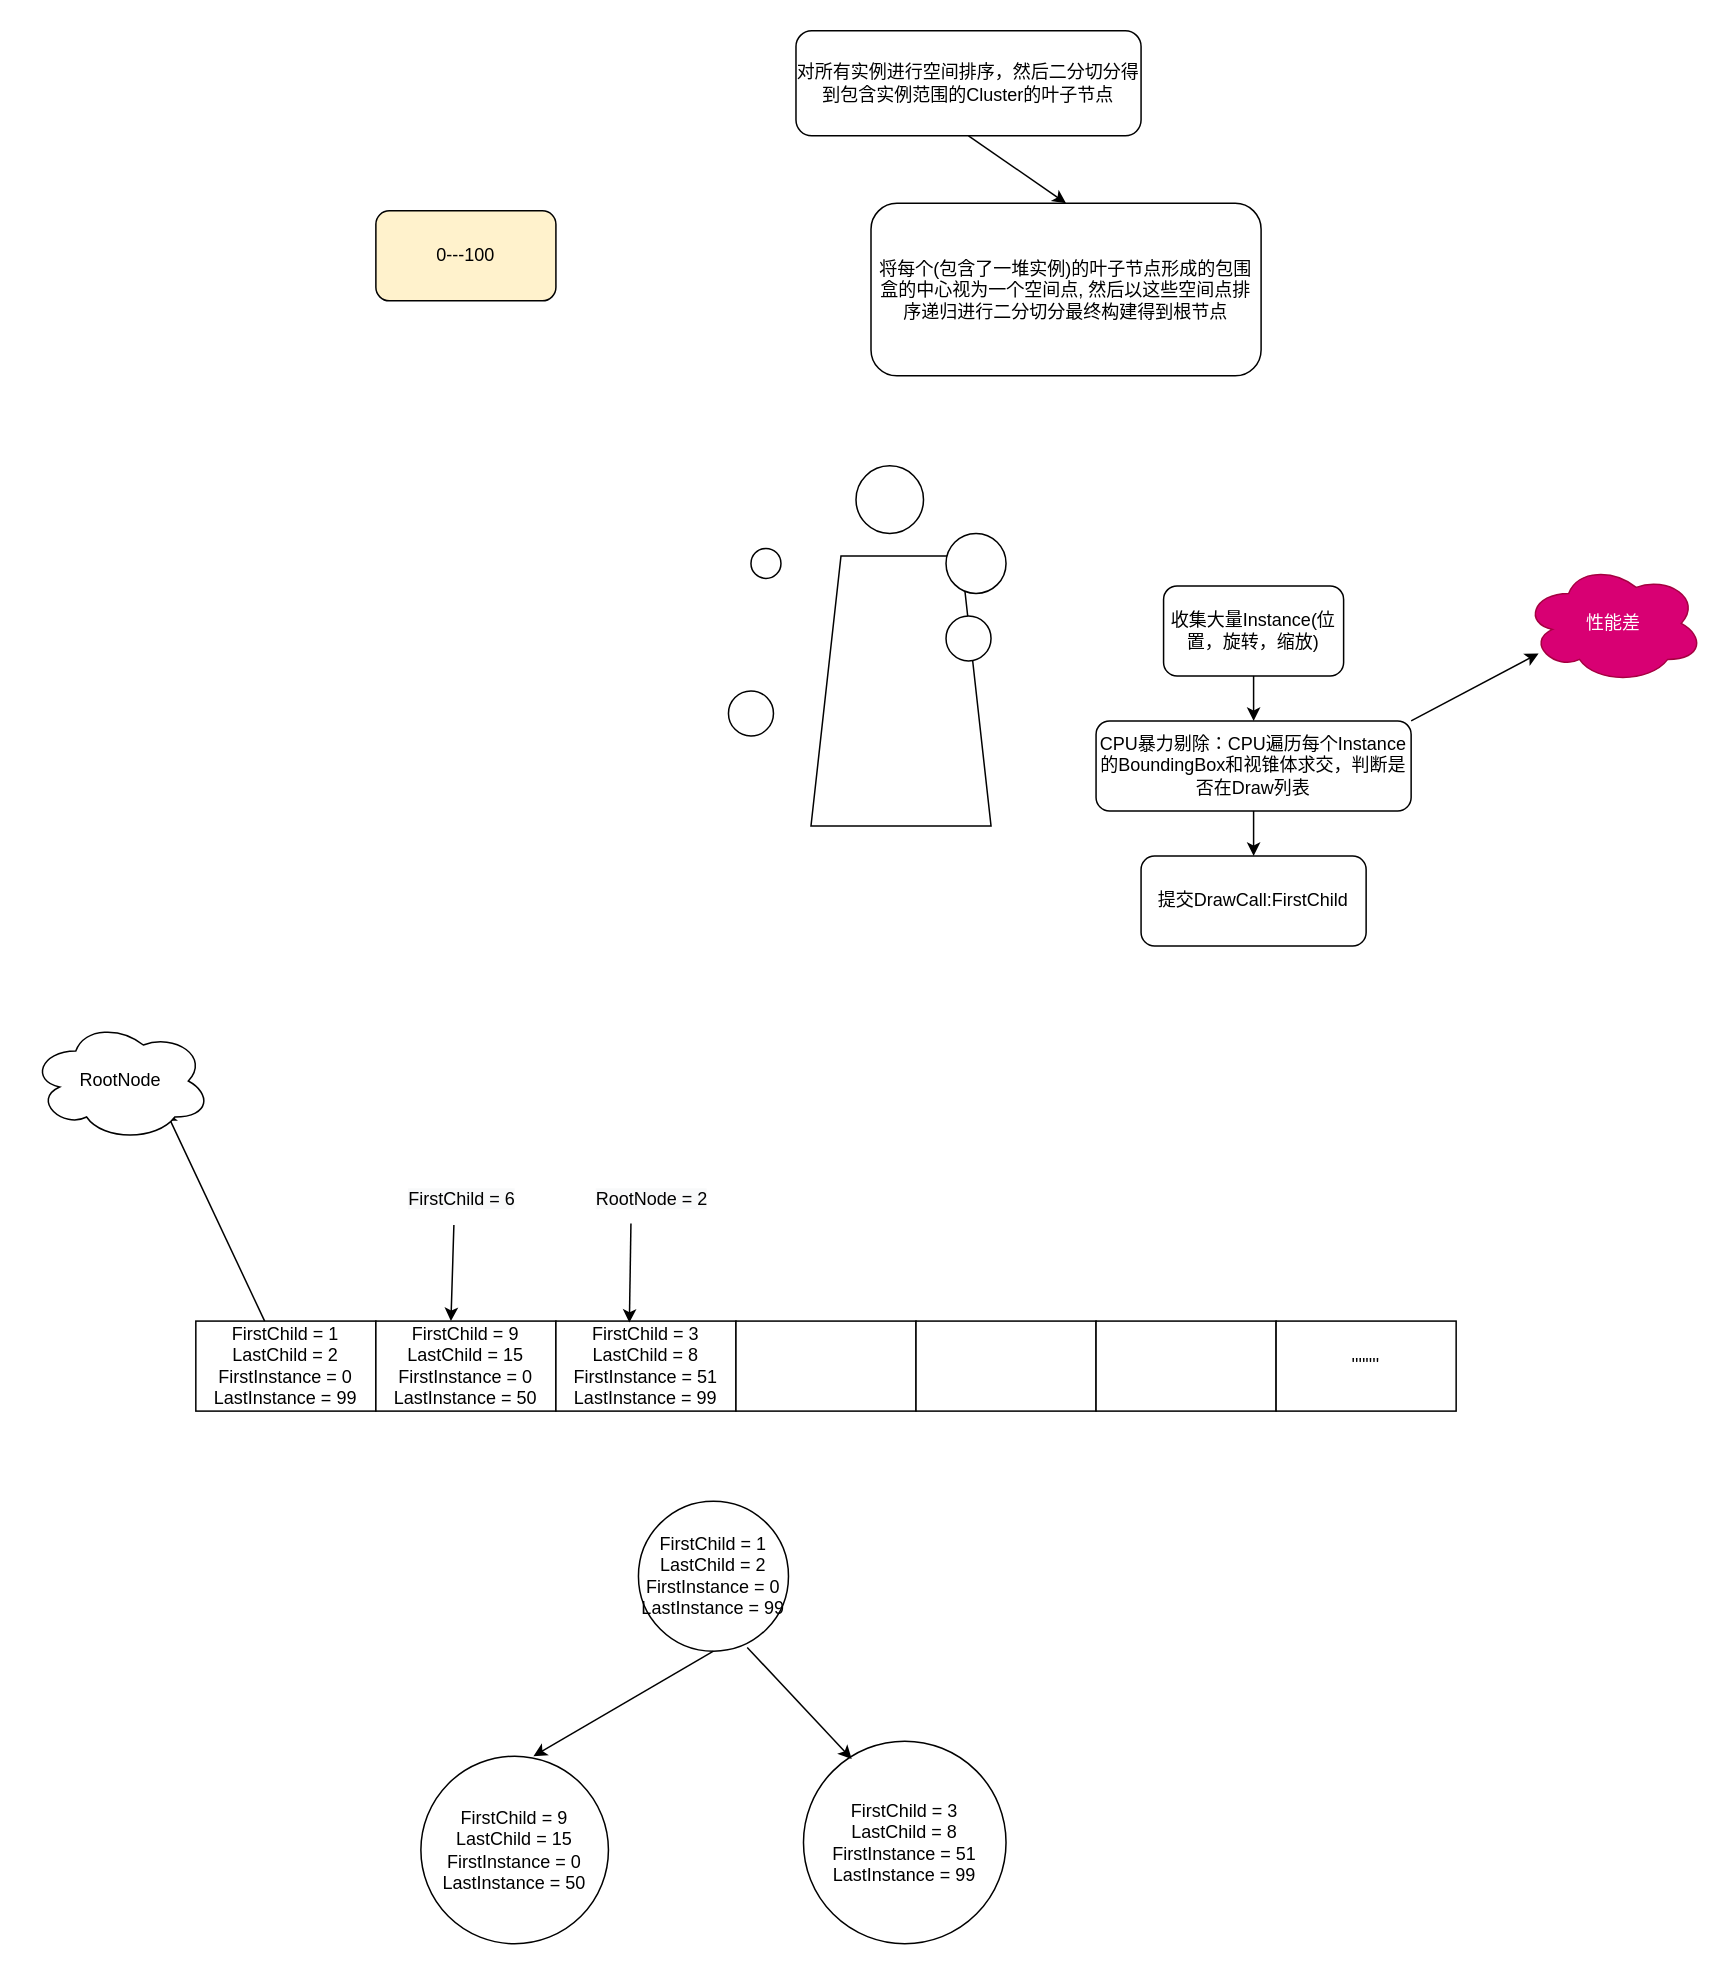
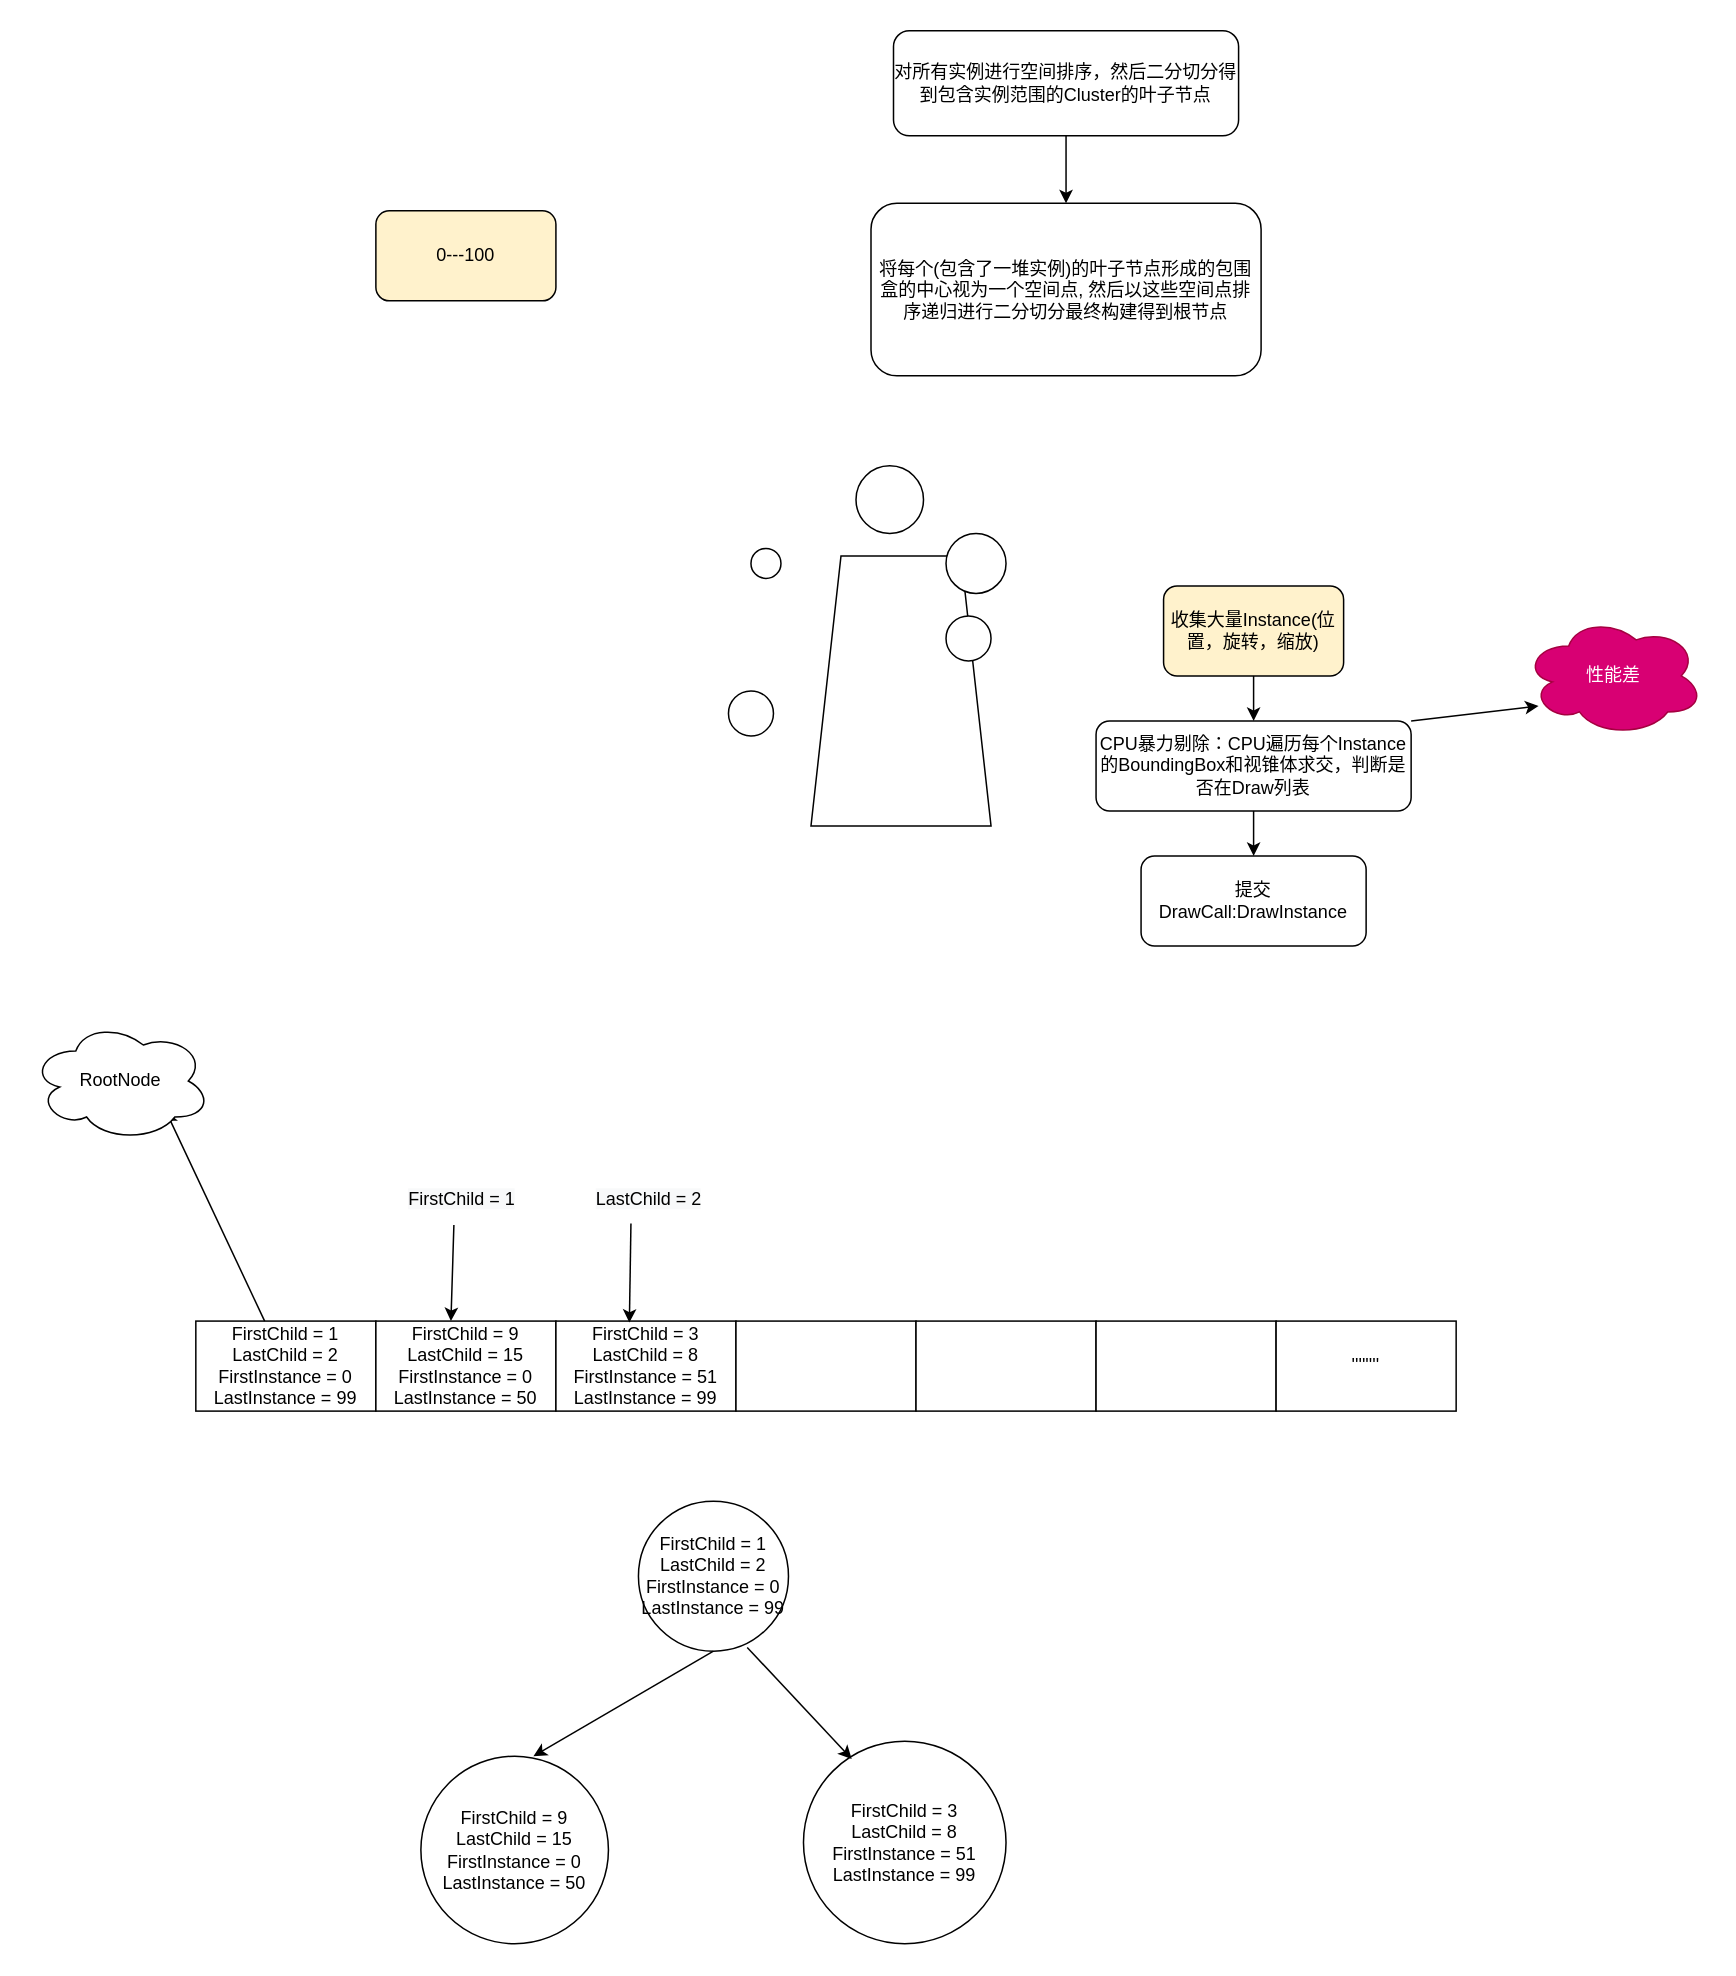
- <mxCell id="16" value="对所有实例进行空间排序，然后二分切分得到包含实例范围的Cluster的叶子节点" style="rounded=1;whiteSpace=wrap;html=1;" vertex="1" parent="1"><mxGeometry x="530" y="20" width="230" height="70" as="geometry" /></mxCell>
+ <mxCell id="16" value="对所有实例进行空间排序，然后二分切分得到包含实例范围的Cluster的叶子节点" style="rounded=1;whiteSpace=wrap;html=1;" vertex="1" parent="1"><mxGeometry x="595" y="20" width="230" height="70" as="geometry" /></mxCell>
- <mxCell id="12" value="性能差" style="ellipse;shape=cloud;whiteSpace=wrap;html=1;fillColor=#d80073;fontColor=#ffffff;strokeColor=#A50040;" vertex="1" parent="1"><mxGeometry x="1015" y="375" width="120" height="80" as="geometry" /></mxCell>
+ <mxCell id="12" value="性能差" style="ellipse;shape=cloud;whiteSpace=wrap;html=1;fillColor=#d80073;fontColor=#ffffff;strokeColor=#A50040;" vertex="1" parent="1"><mxGeometry x="1015" y="410" width="120" height="80" as="geometry" /></mxCell>
- <mxCell id="7" value="收集大量Instance(位置，旋转，缩放)" style="rounded=1;whiteSpace=wrap;html=1;" vertex="1" parent="1"><mxGeometry x="775" y="390" width="120" height="60" as="geometry" /></mxCell>
+ <mxCell id="7" value="收集大量Instance(位置，旋转，缩放)" style="rounded=1;whiteSpace=wrap;html=1;fillColor=#fff2cc;" vertex="1" parent="1"><mxGeometry x="775" y="390" width="120" height="60" as="geometry" /></mxCell>
- <mxCell id="10" value="提交DrawCall:FirstChild" style="rounded=1;whiteSpace=wrap;html=1;" vertex="1" parent="1"><mxGeometry x="760" y="570" width="150" height="60" as="geometry" /></mxCell>
+ <mxCell id="10" value="提交DrawCall:DrawInstance" style="rounded=1;whiteSpace=wrap;html=1;" vertex="1" parent="1"><mxGeometry x="760" y="570" width="150" height="60" as="geometry" /></mxCell>
- <mxCell id="28" value="&lt;span style=&quot;color: rgb(0, 0, 0); font-family: helvetica; font-size: 12px; font-style: normal; font-weight: 400; letter-spacing: normal; text-align: center; text-indent: 0px; text-transform: none; word-spacing: 0px; background-color: rgb(248, 249, 250); display: inline; float: none;&quot;&gt;FirstChild = 6&lt;/span&gt;" style="text;whiteSpace=wrap;html=1;" vertex="1" parent="1"><mxGeometry x="270" y="785" width="100" height="30" as="geometry" /></mxCell>
+ <mxCell id="28" value="&lt;span style=&quot;color: rgb(0, 0, 0); font-family: helvetica; font-size: 12px; font-style: normal; font-weight: 400; letter-spacing: normal; text-align: center; text-indent: 0px; text-transform: none; word-spacing: 0px; background-color: rgb(248, 249, 250); display: inline; float: none;&quot;&gt;FirstChild = 1&lt;/span&gt;" style="text;whiteSpace=wrap;html=1;" vertex="1" parent="1"><mxGeometry x="270" y="785" width="100" height="30" as="geometry" /></mxCell>
- <mxCell id="30" value="&lt;span style=&quot;color: rgb(0 , 0 , 0) ; font-family: &amp;#34;helvetica&amp;#34; ; font-size: 12px ; font-style: normal ; font-weight: 400 ; letter-spacing: normal ; text-align: center ; text-indent: 0px ; text-transform: none ; word-spacing: 0px ; background-color: rgb(248 , 249 , 250) ; display: inline ; float: none&quot;&gt;RootNode = 2&lt;/span&gt;" style="text;whiteSpace=wrap;html=1;" vertex="1" parent="1"><mxGeometry x="395" y="785" width="100" height="30" as="geometry" /></mxCell>
+ <mxCell id="30" value="&lt;span style=&quot;color: rgb(0 , 0 , 0) ; font-family: &amp;#34;helvetica&amp;#34; ; font-size: 12px ; font-style: normal ; font-weight: 400 ; letter-spacing: normal ; text-align: center ; text-indent: 0px ; text-transform: none ; word-spacing: 0px ; background-color: rgb(248 , 249 , 250) ; display: inline ; float: none&quot;&gt;LastChild = 2&lt;/span&gt;" style="text;whiteSpace=wrap;html=1;" vertex="1" parent="1"><mxGeometry x="395" y="785" width="100" height="30" as="geometry" /></mxCell>
